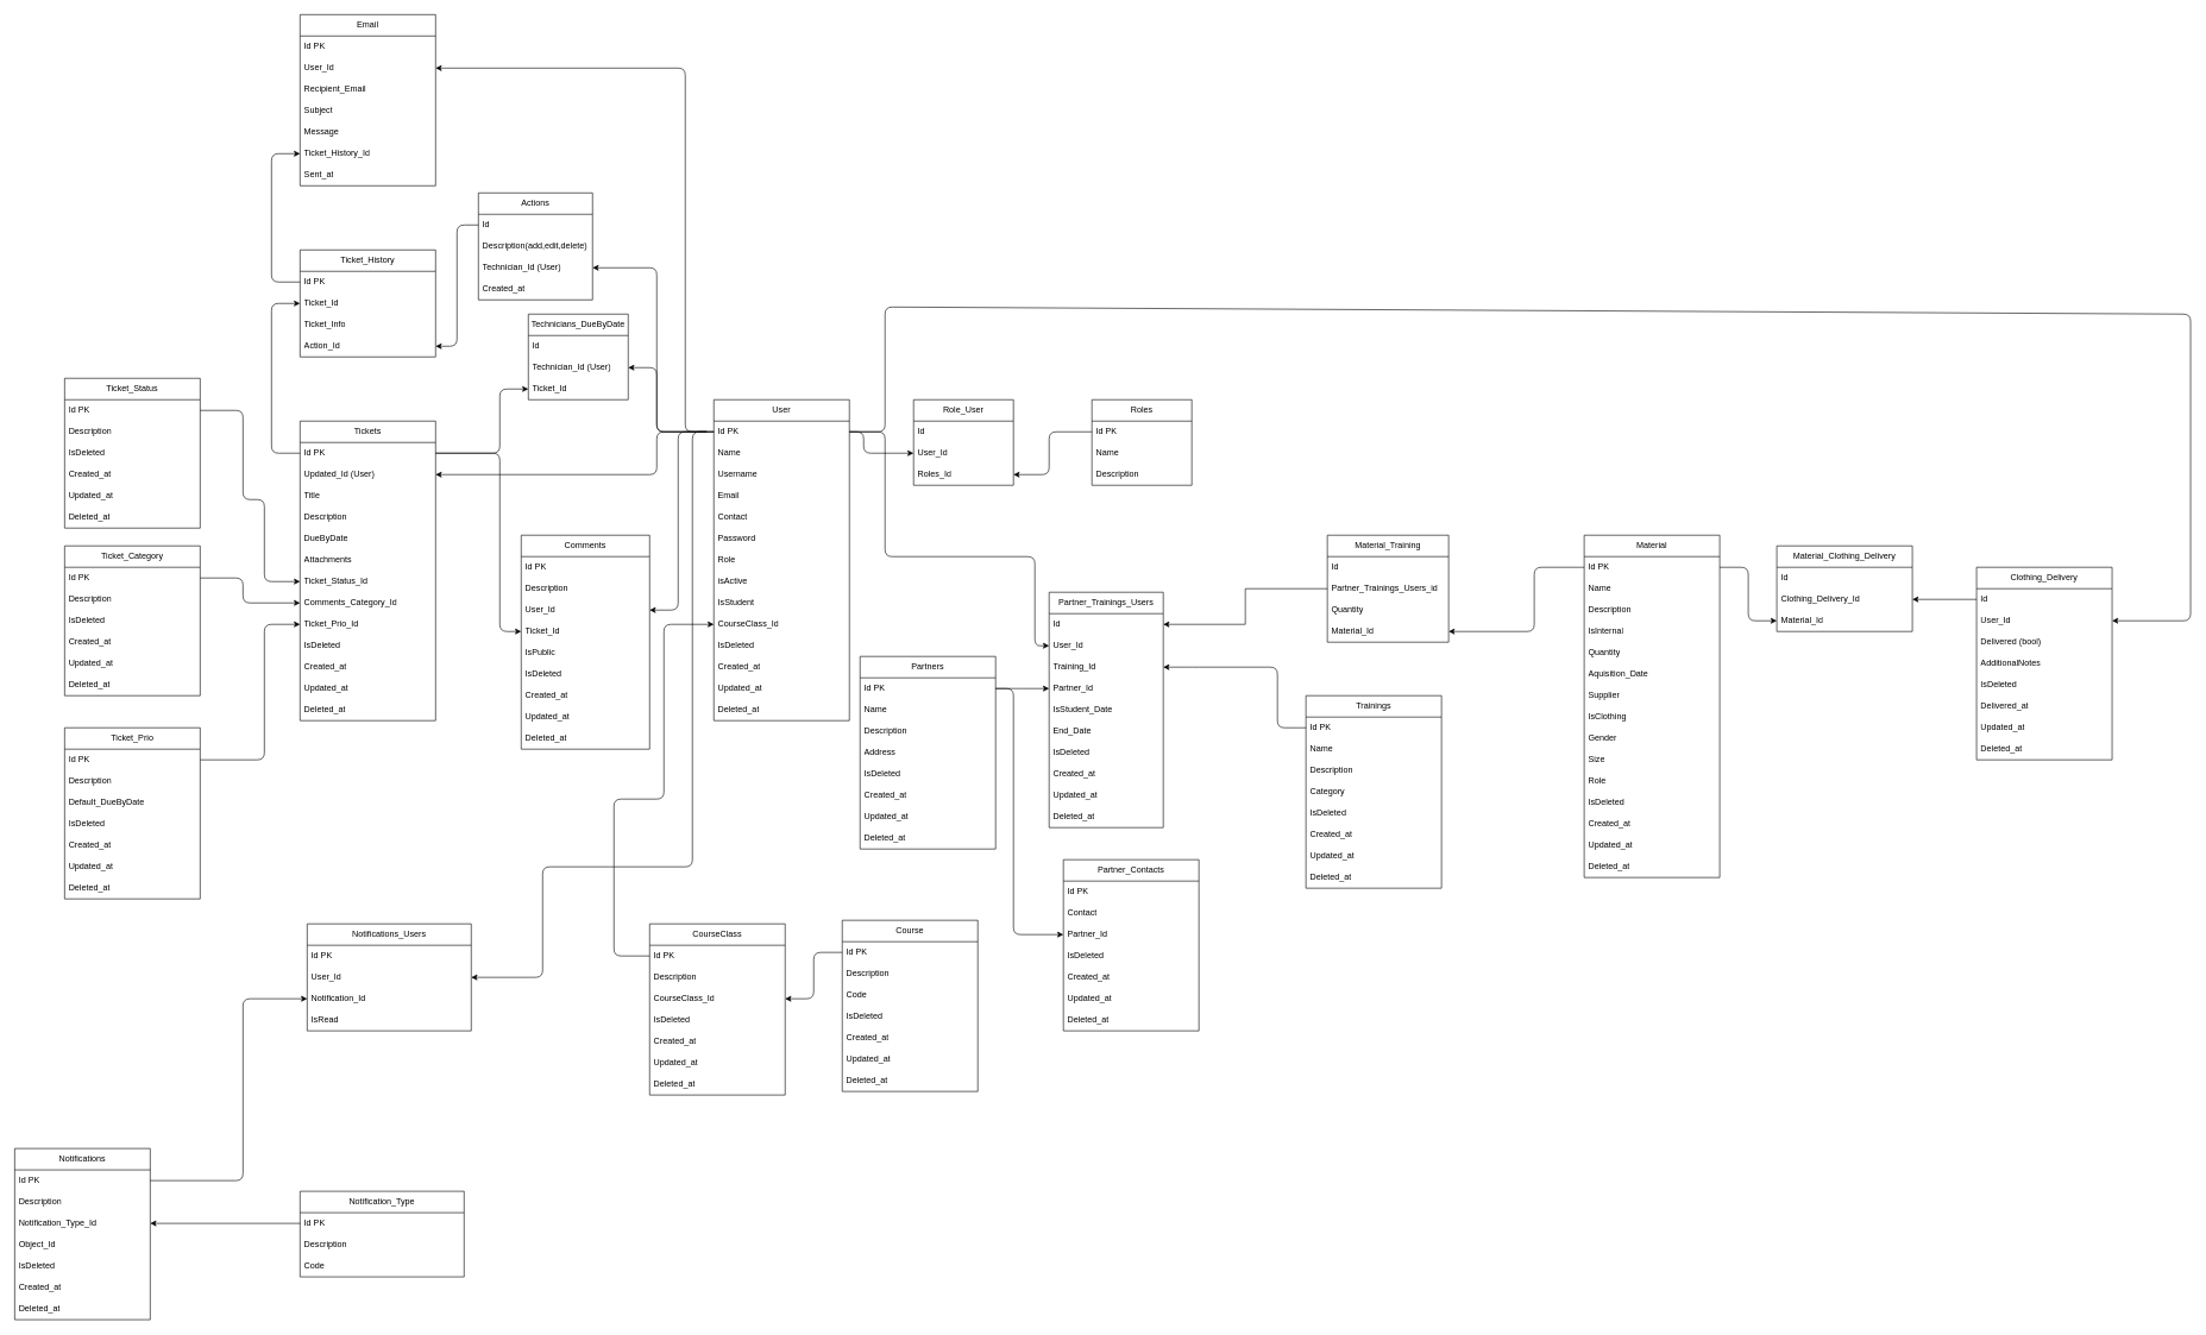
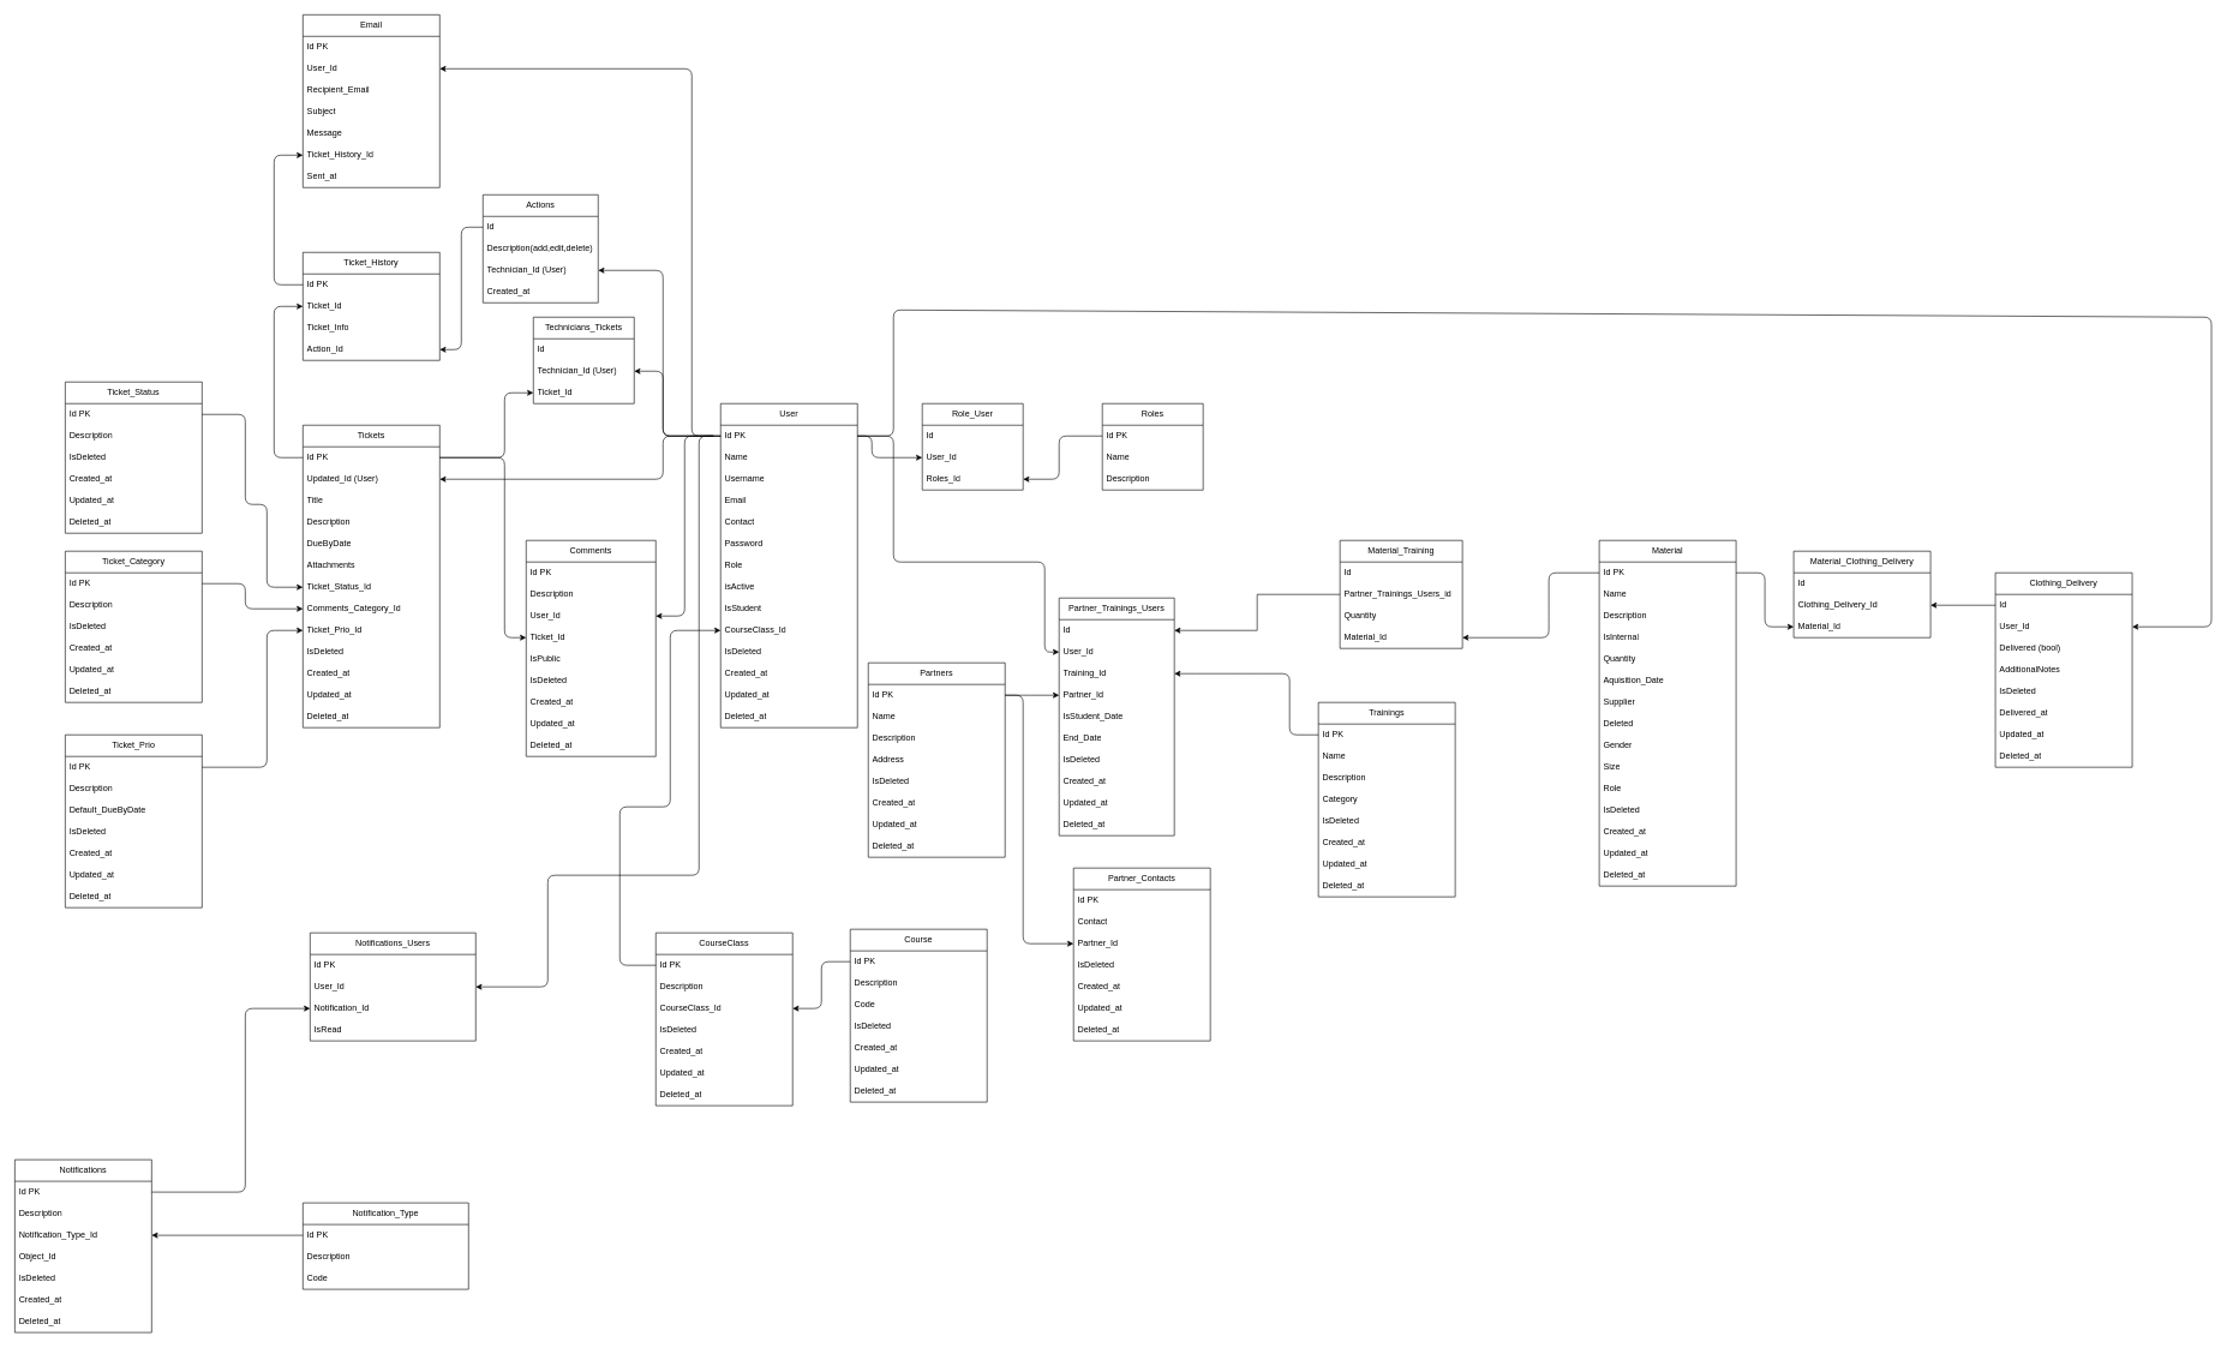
- <mxCell id="91" value="Technicians_DueByDate" style="swimlane;fontStyle=0;childLayout=stackLayout;horizontal=1;startSize=30;horizontalStack=0;resizeParent=1;resizeParentMax=0;resizeLast=0;collapsible=1;marginBottom=0;whiteSpace=wrap;html=1;" parent="1" vertex="1"><mxGeometry x="740" y="440" width="140" height="120" as="geometry" /></mxCell>
+ <mxCell id="91" value="Technicians_Tickets" style="swimlane;fontStyle=0;childLayout=stackLayout;horizontal=1;startSize=30;horizontalStack=0;resizeParent=1;resizeParentMax=0;resizeLast=0;collapsible=1;marginBottom=0;whiteSpace=wrap;html=1;" parent="1" vertex="1"><mxGeometry x="740" y="440" width="140" height="120" as="geometry" /></mxCell>
- <mxCell id="18" value="IsClothing" style="text;strokeColor=none;fillColor=none;align=left;verticalAlign=middle;spacingLeft=4;spacingRight=4;overflow=hidden;points=[[0,0.5],[1,0.5]];portConstraint=eastwest;rotatable=0;whiteSpace=wrap;html=1;" parent="10" vertex="1"><mxGeometry y="240" width="190" height="30" as="geometry" /></mxCell>
+ <mxCell id="18" value="Deleted" style="text;strokeColor=none;fillColor=none;align=left;verticalAlign=middle;spacingLeft=4;spacingRight=4;overflow=hidden;points=[[0,0.5],[1,0.5]];portConstraint=eastwest;rotatable=0;whiteSpace=wrap;html=1;" parent="10" vertex="1"><mxGeometry y="240" width="190" height="30" as="geometry" /></mxCell>
